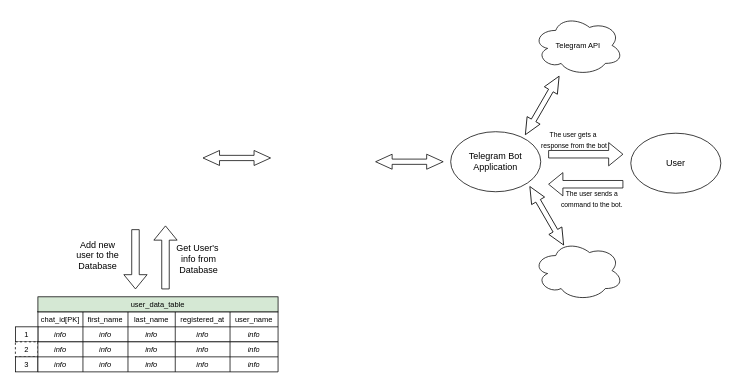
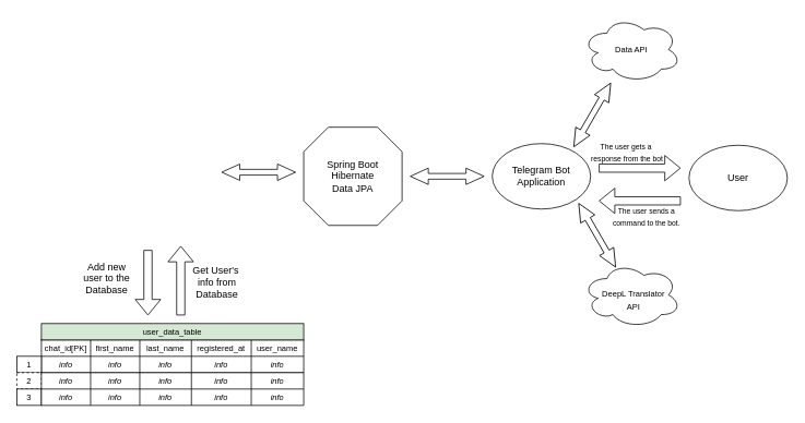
- <mxCell id="37" value="&lt;font style=&quot;font-size: 10px;&quot;&gt;Telegram API&lt;/font&gt;" style="ellipse;shape=cloud;whiteSpace=wrap;html=1;" parent="1" vertex="1"><mxGeometry x="710" y="20" width="120" height="80" as="geometry" /></mxCell>
+ <mxCell id="37" value="&lt;font style=&quot;font-size: 10px;&quot;&gt;Data API&lt;/font&gt;" style="ellipse;shape=cloud;whiteSpace=wrap;html=1;" parent="1" vertex="1"><mxGeometry x="710" y="20" width="120" height="80" as="geometry" /></mxCell>
+ <mxCell id="2" value="&lt;font style=&quot;font-size: 12px;&quot;&gt;Spring Boot&lt;br&gt;Hibernate &lt;br&gt;Data JPA&lt;/font&gt;" style="whiteSpace=wrap;html=1;shape=mxgraph.basic.octagon2;align=center;verticalAlign=middle;dx=15;fontSize=10;" parent="1" vertex="1"><mxGeometry x="370" y="155" width="120" height="120" as="geometry" /></mxCell>
+ <mxCell id="51" value="&lt;font style=&quot;font-size: 10px;&quot;&gt;DeepL Translator&lt;br&gt;API&lt;/font&gt;" style="text;html=1;align=center;verticalAlign=middle;resizable=0;points=[];autosize=1;strokeColor=none;fillColor=none;" vertex="1" parent="1"><mxGeometry x="722" y="346" width="100" height="40" as="geometry" /></mxCell>
